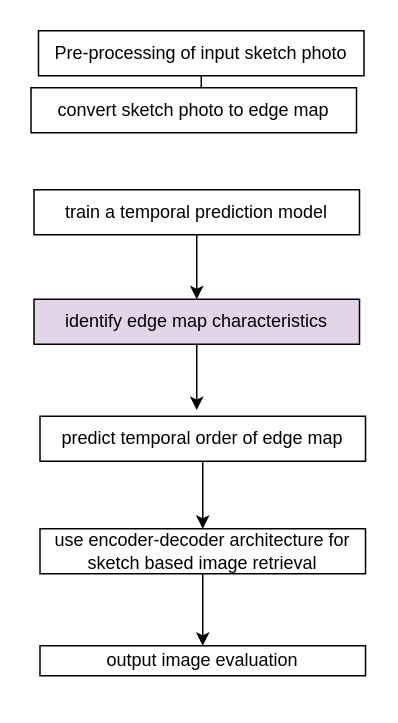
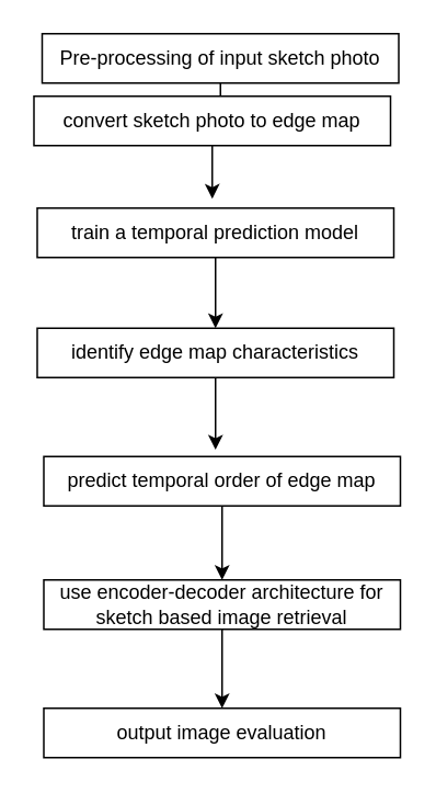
+ <mxCell id="4" style="edgeStyle=orthogonalEdgeStyle;rounded=0;orthogonalLoop=1;jettySize=auto;html=1;entryX=0.491;entryY=-0.189;entryDx=0;entryDy=0;entryPerimeter=0;" edge="1" parent="1" source="5" target="7"><mxGeometry relative="1" as="geometry" /></mxCell>
- <mxCell id="14" value="identify edge map characteristics" style="rounded=0;whiteSpace=wrap;html=1;fillColor=#e1d5e7;" vertex="1" parent="1"><mxGeometry x="22" y="199" width="217" height="30" as="geometry" /></mxCell>
+ <mxCell id="14" value="identify edge map characteristics" style="rounded=0;whiteSpace=wrap;html=1;" vertex="1" parent="1"><mxGeometry x="22" y="199" width="217" height="30" as="geometry" /></mxCell>
- <mxCell id="12" value="output image evaluation" style="rounded=0;whiteSpace=wrap;html=1;" vertex="1" parent="1"><mxGeometry x="26" y="430" width="217" height="20" as="geometry" /></mxCell>
+ <mxCell id="12" value="output image evaluation" style="rounded=0;whiteSpace=wrap;html=1;" vertex="1" parent="1"><mxGeometry x="26" y="430" width="217" height="30" as="geometry" /></mxCell>
